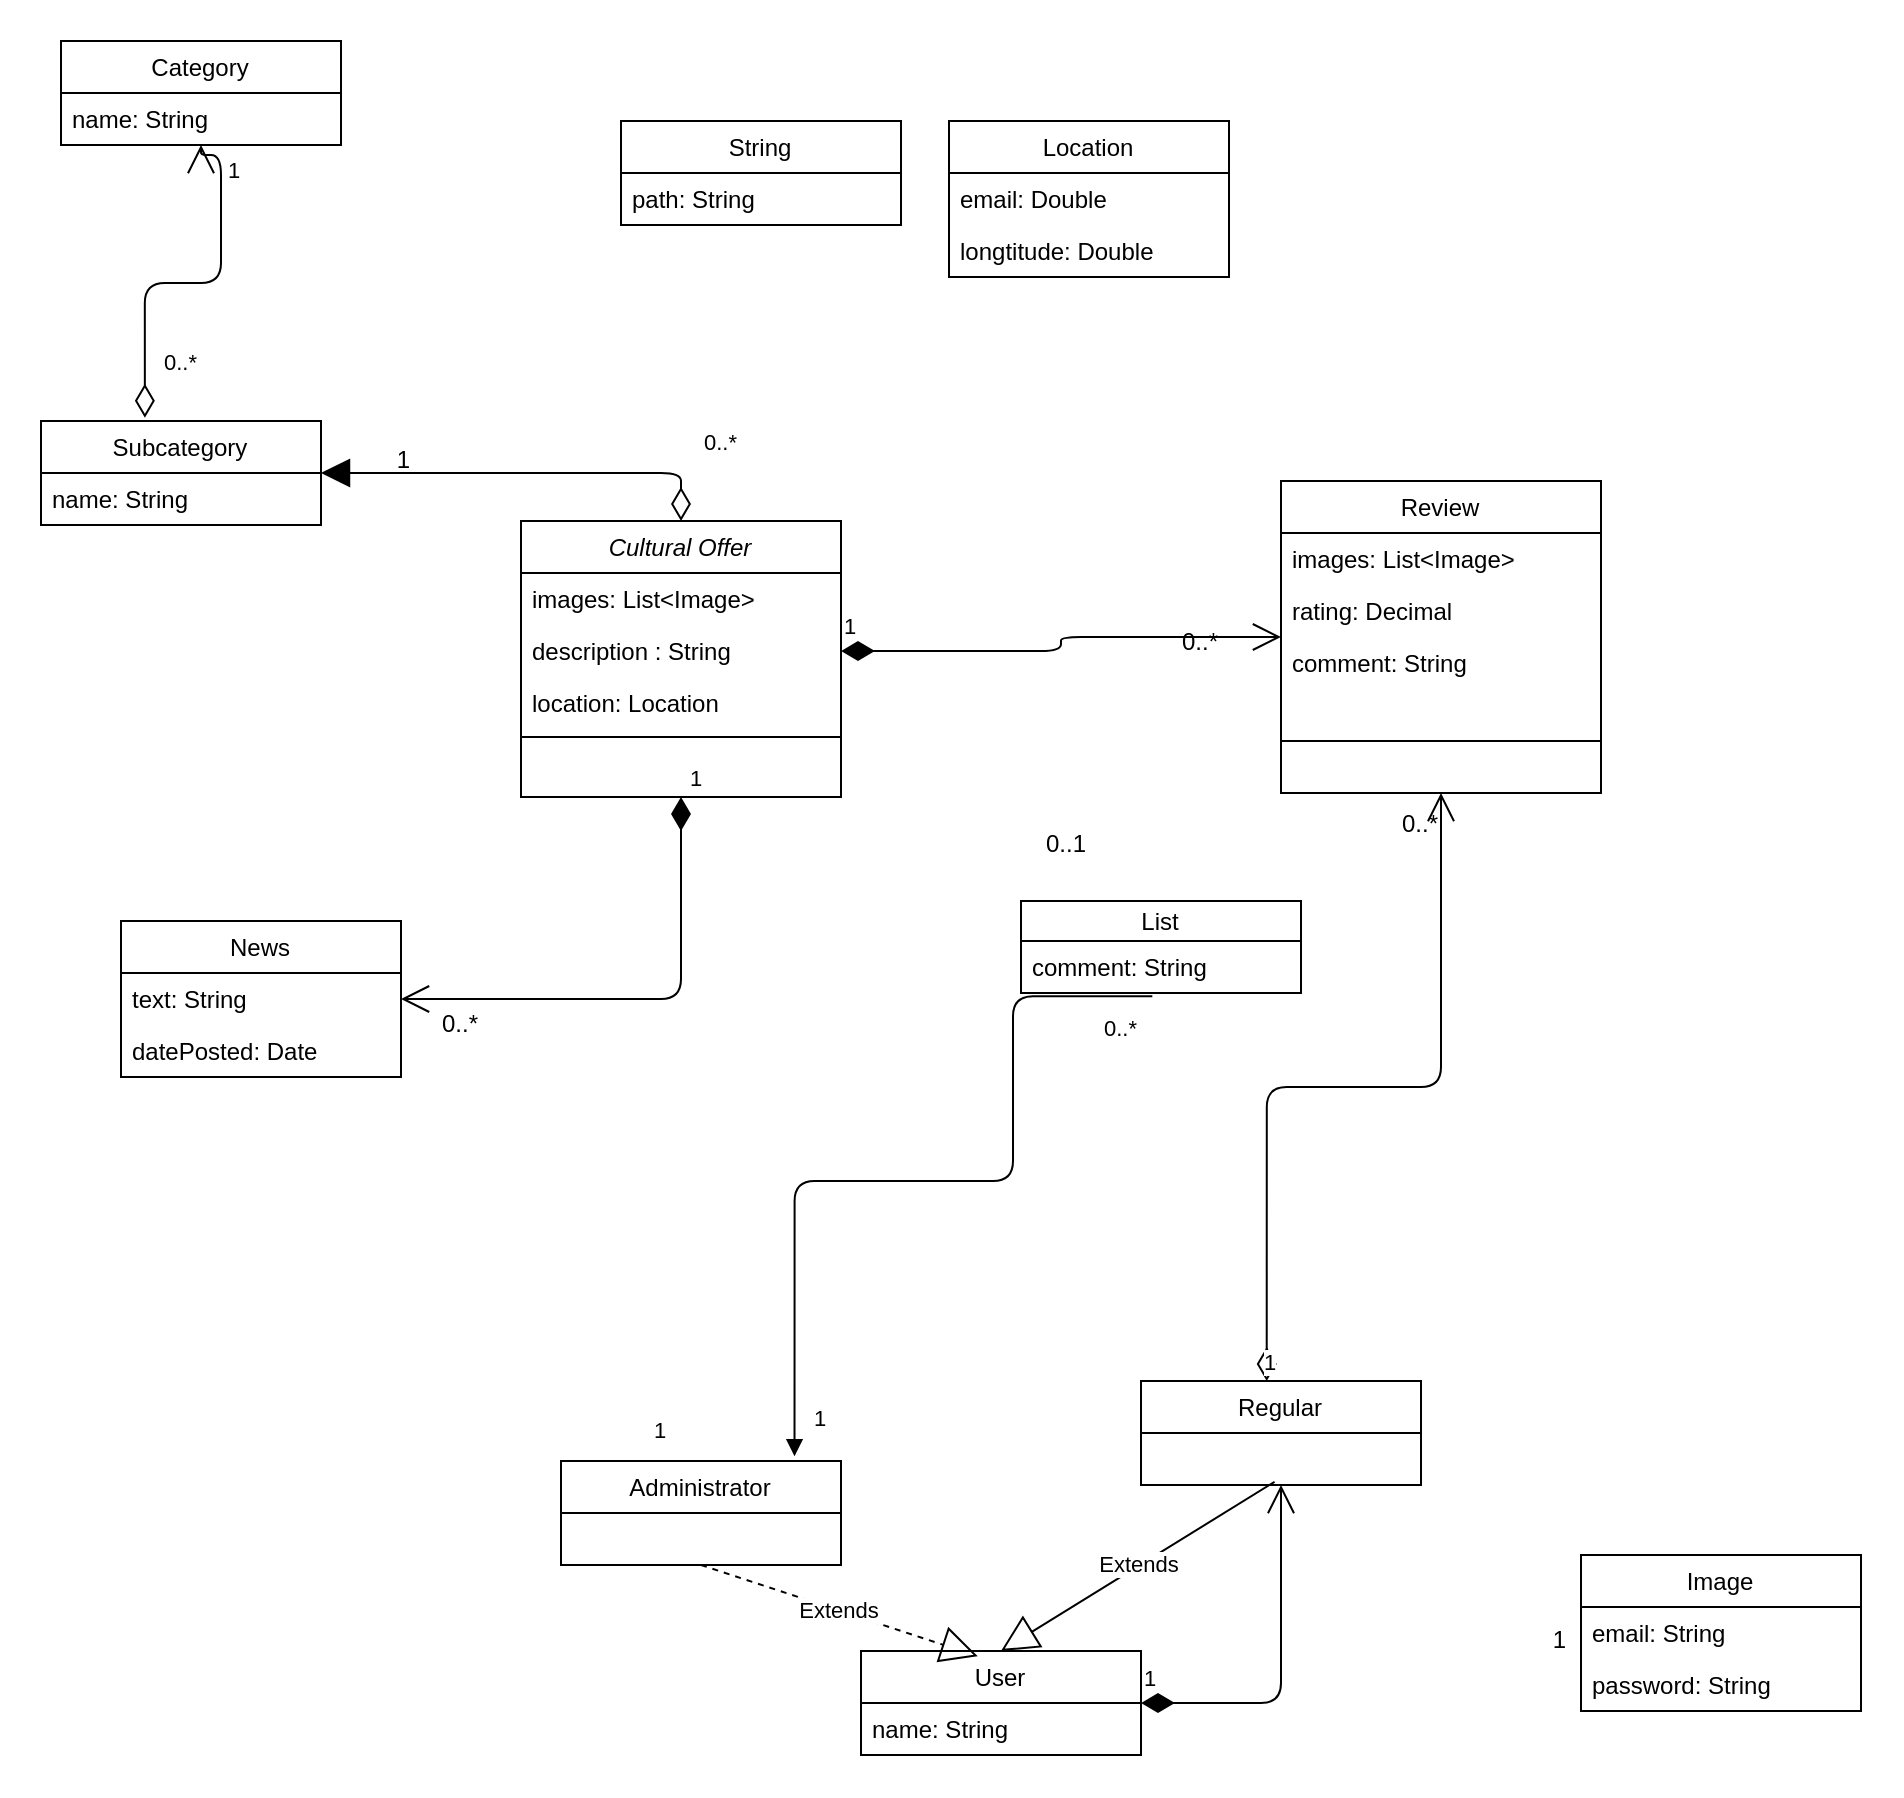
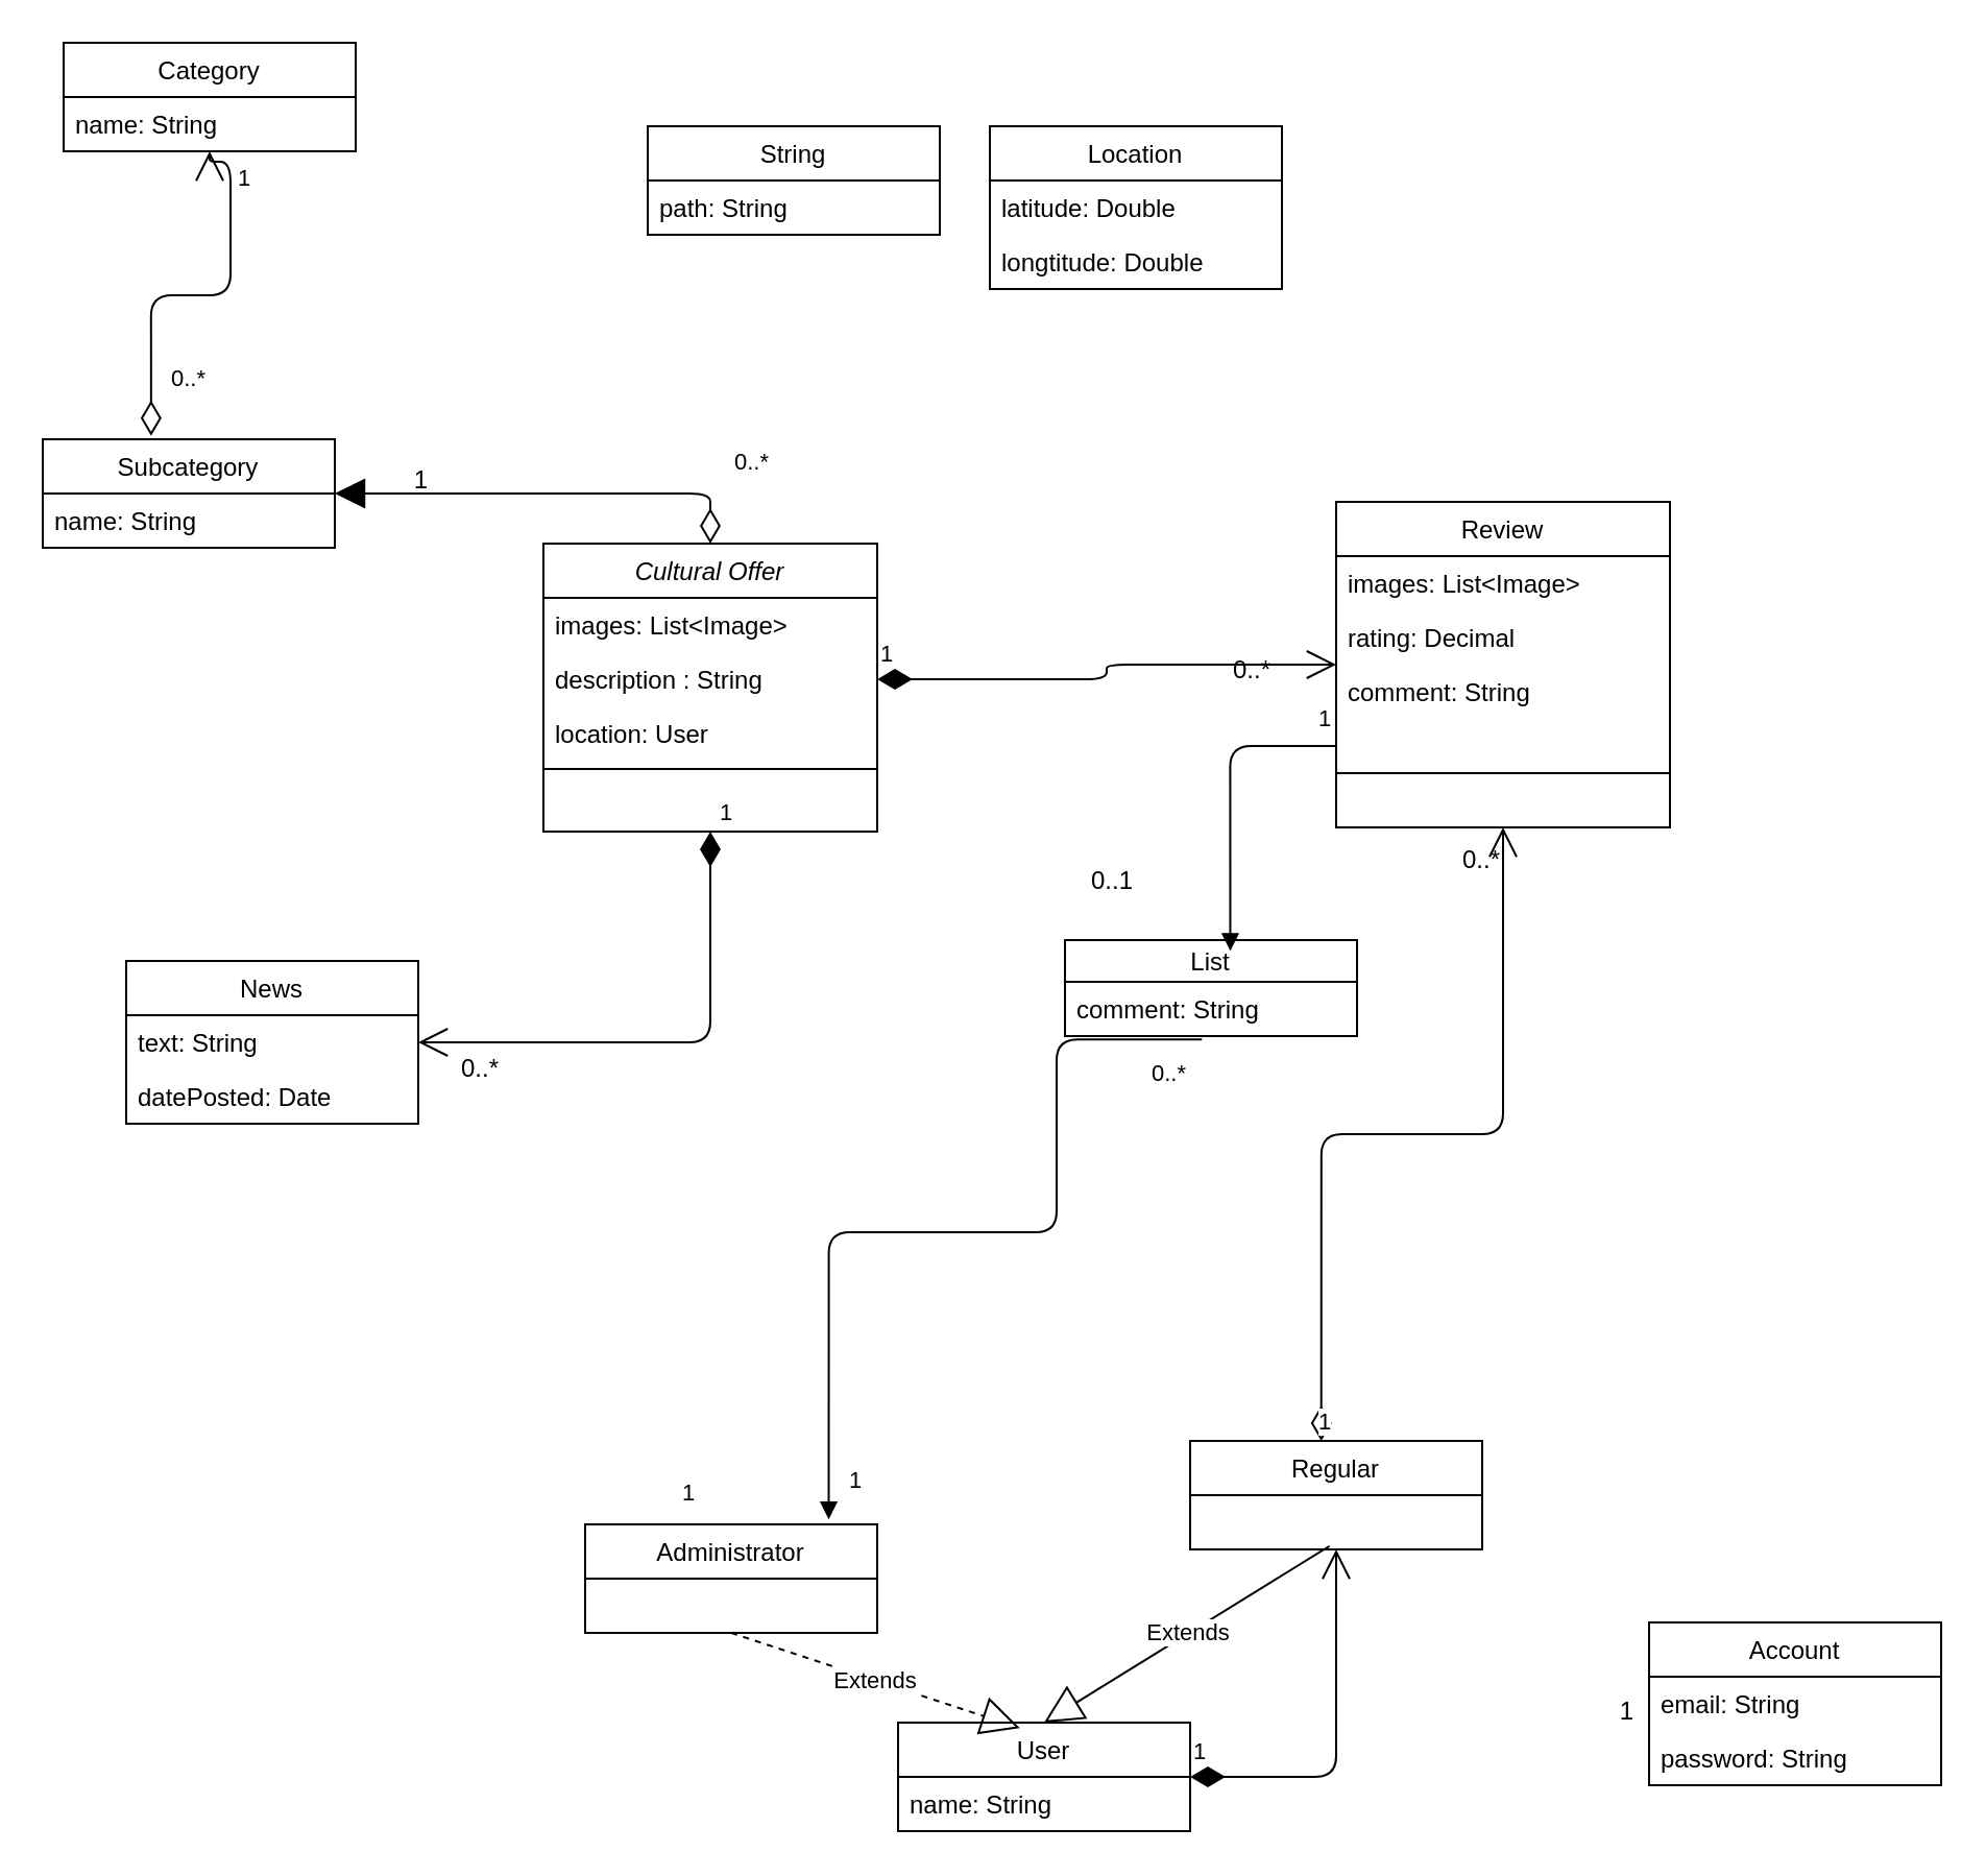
- <mxCell id="13" value="email: Double" style="text;strokeColor=none;fillColor=none;align=left;verticalAlign=top;spacingLeft=4;spacingRight=4;overflow=hidden;rotatable=0;points=[[0,0.5],[1,0.5]];portConstraint=eastwest;" parent="12" vertex="1"><mxGeometry y="26" width="140" height="26" as="geometry" /></mxCell>
+ <mxCell id="13" value="latitude: Double" style="text;strokeColor=none;fillColor=none;align=left;verticalAlign=top;spacingLeft=4;spacingRight=4;overflow=hidden;rotatable=0;points=[[0,0.5],[1,0.5]];portConstraint=eastwest;" parent="12" vertex="1"><mxGeometry y="26" width="140" height="26" as="geometry" /></mxCell>
- <mxCell id="5" value="location: Location" style="text;align=left;verticalAlign=top;spacingLeft=4;spacingRight=4;overflow=hidden;rotatable=0;points=[[0,0.5],[1,0.5]];portConstraint=eastwest;" parent="2" vertex="1"><mxGeometry y="78" width="160" height="26" as="geometry" /></mxCell>
+ <mxCell id="5" value="location: User" style="text;align=left;verticalAlign=top;spacingLeft=4;spacingRight=4;overflow=hidden;rotatable=0;points=[[0,0.5],[1,0.5]];portConstraint=eastwest;" parent="2" vertex="1"><mxGeometry y="78" width="160" height="26" as="geometry" /></mxCell>
+ <mxCell id="39" value="" style="endArrow=block;endFill=1;html=1;edgeStyle=orthogonalEdgeStyle;align=left;verticalAlign=top;exitX=0;exitY=0.75;exitDx=0;exitDy=0;entryX=0.566;entryY=0.113;entryDx=0;entryDy=0;entryPerimeter=0;" edge="1" parent="1" source="7" target="37"><mxGeometry x="-1" relative="1" as="geometry"><mxPoint x="590" y="360" as="sourcePoint" /><mxPoint x="520" y="433" as="targetPoint" /></mxGeometry></mxCell>
+ <mxCell id="40" value="1" style="edgeLabel;resizable=0;html=1;align=left;verticalAlign=bottom;" connectable="0" vertex="1" parent="39"><mxGeometry x="-1" relative="1" as="geometry"><mxPoint x="-10" y="-5" as="offset" /></mxGeometry></mxCell>
- <mxCell id="26" value="Image" style="swimlane;fontStyle=0;childLayout=stackLayout;horizontal=1;startSize=26;fillColor=none;horizontalStack=0;resizeParent=1;resizeParentMax=0;resizeLast=0;collapsible=1;marginBottom=0;" vertex="1" parent="1"><mxGeometry x="790" y="777" width="140" height="78" as="geometry" /></mxCell>
+ <mxCell id="26" value="Account" style="swimlane;fontStyle=0;childLayout=stackLayout;horizontal=1;startSize=26;fillColor=none;horizontalStack=0;resizeParent=1;resizeParentMax=0;resizeLast=0;collapsible=1;marginBottom=0;" vertex="1" parent="1"><mxGeometry x="790" y="777" width="140" height="78" as="geometry" /></mxCell>
